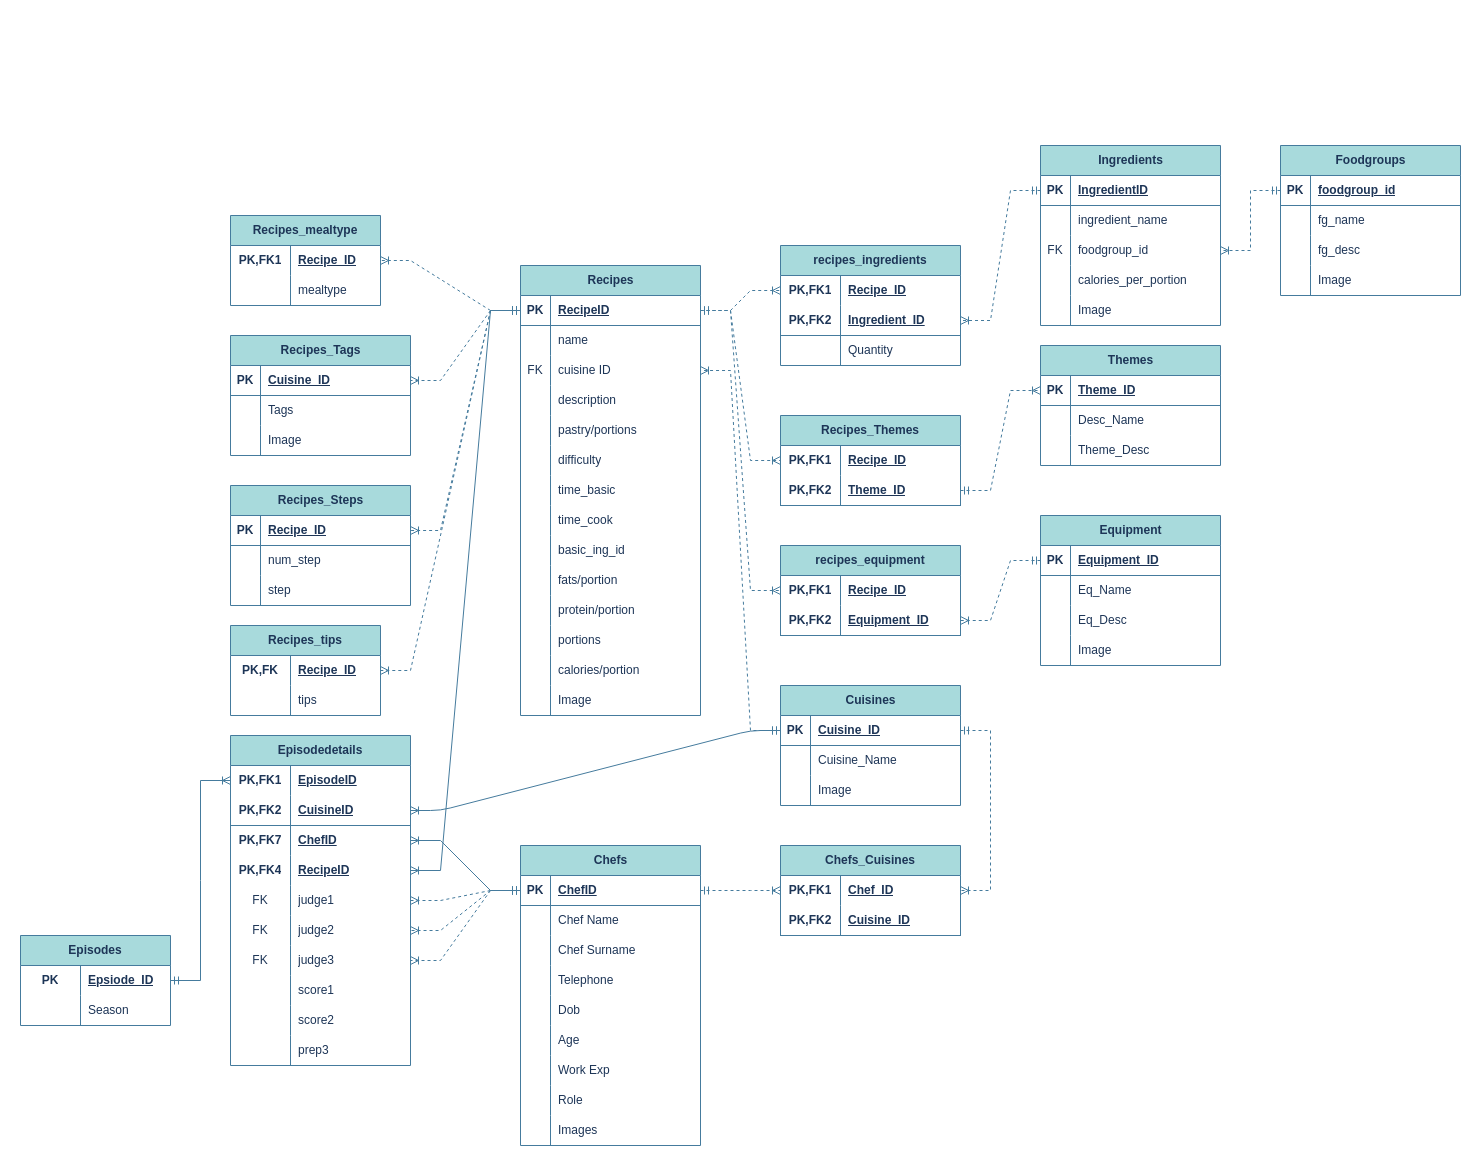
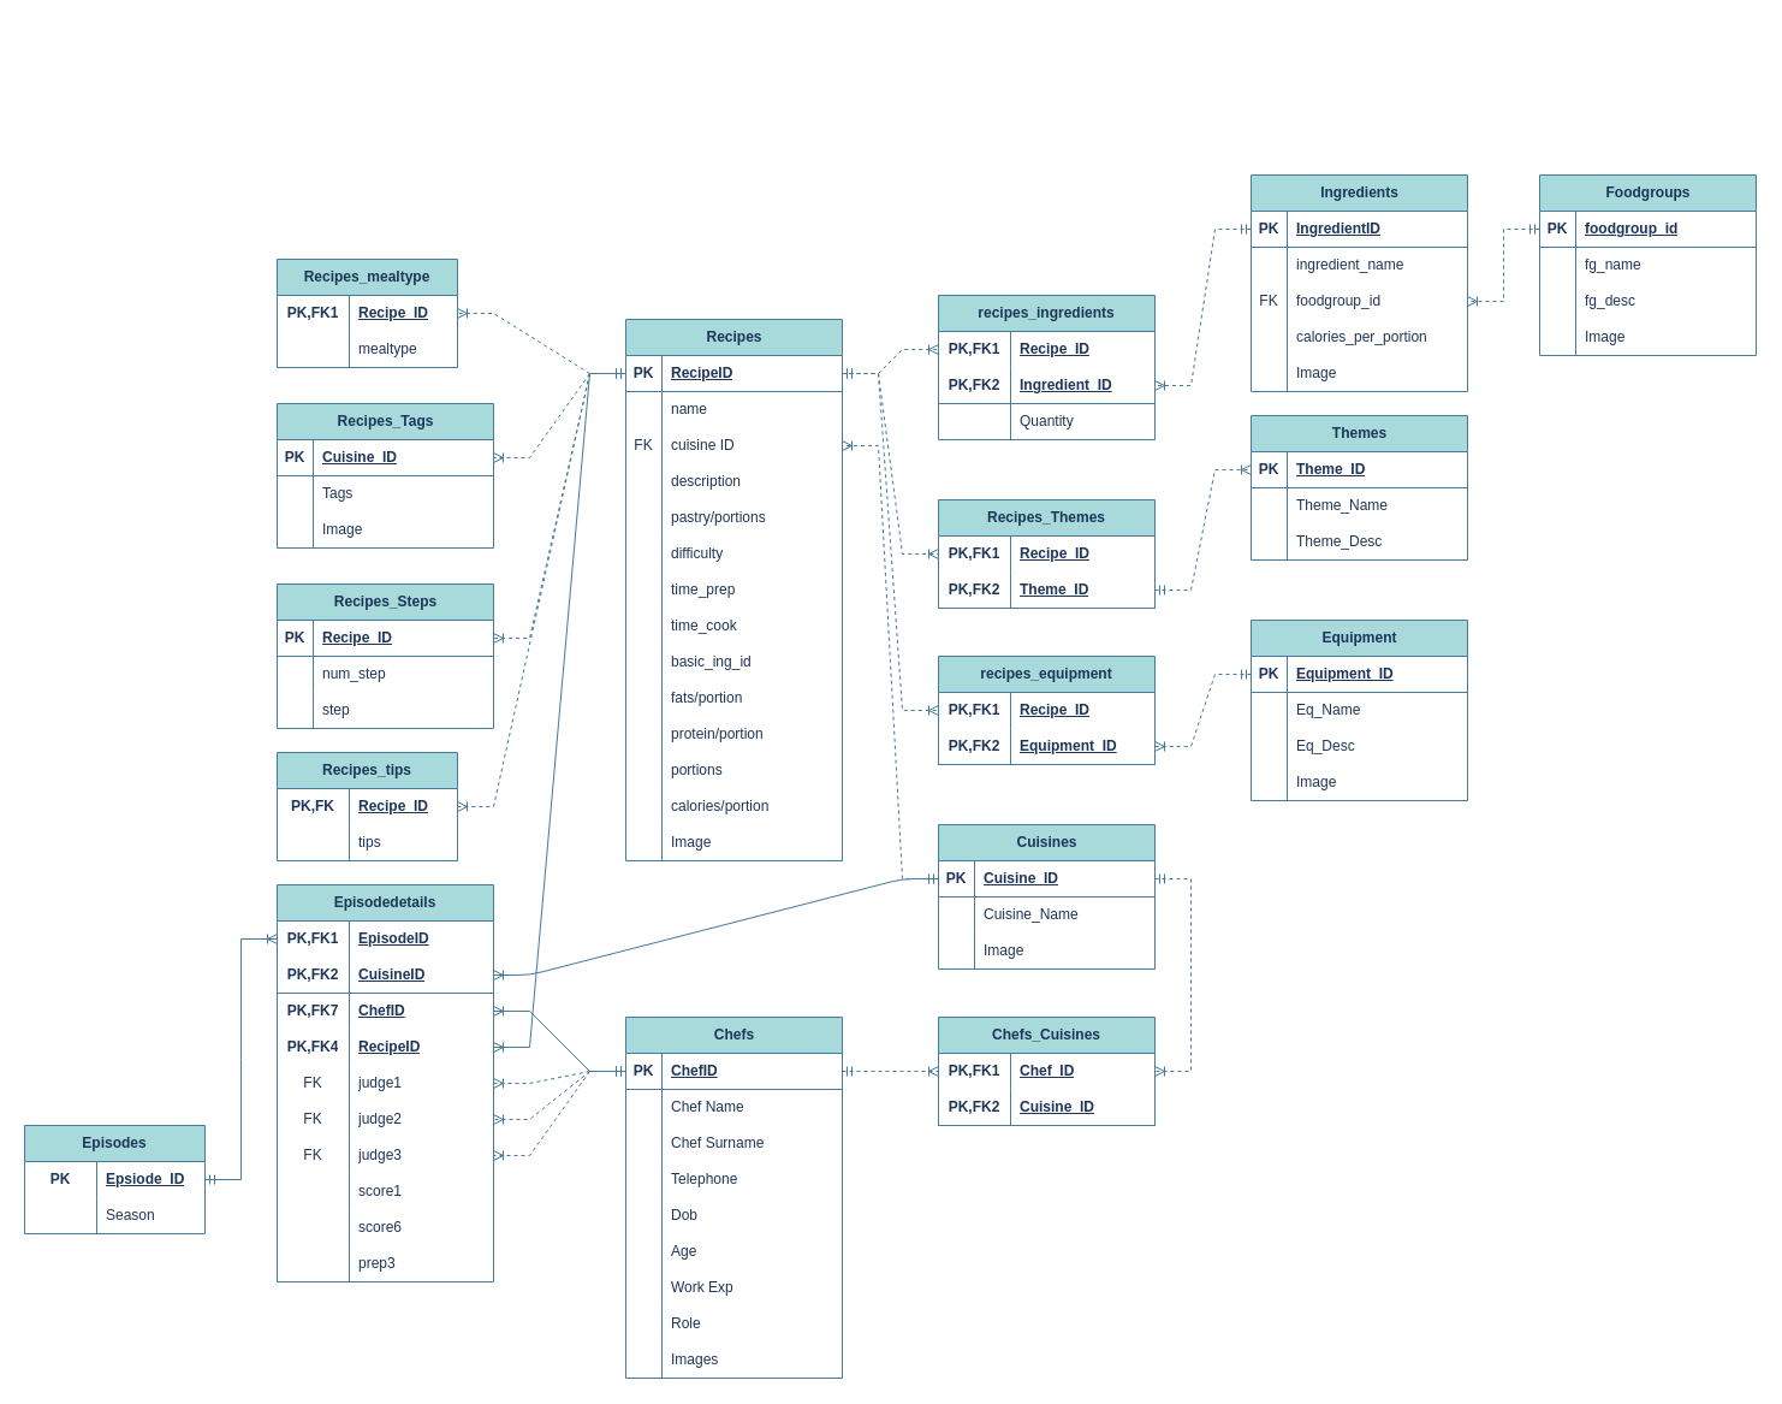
- <mxCell id="133" value="Desc_Name" style="shape=partialRectangle;connectable=0;fillColor=none;top=0;left=0;bottom=0;right=0;align=left;spacingLeft=6;overflow=hidden;whiteSpace=wrap;html=1;labelBackgroundColor=none;strokeColor=#457B9D;fontColor=#1D3557;" vertex="1" parent="131"><mxGeometry x="30" width="150" height="30" as="geometry"><mxRectangle width="150" height="30" as="alternateBounds" /></mxGeometry></mxCell>
+ <mxCell id="133" value="Theme_Name" style="shape=partialRectangle;connectable=0;fillColor=none;top=0;left=0;bottom=0;right=0;align=left;spacingLeft=6;overflow=hidden;whiteSpace=wrap;html=1;labelBackgroundColor=none;strokeColor=#457B9D;fontColor=#1D3557;" vertex="1" parent="131"><mxGeometry x="30" width="150" height="30" as="geometry"><mxRectangle width="150" height="30" as="alternateBounds" /></mxGeometry></mxCell>
- <mxCell id="23" value="time_basic" style="shape=partialRectangle;connectable=0;fillColor=none;top=0;left=0;bottom=0;right=0;align=left;spacingLeft=6;overflow=hidden;whiteSpace=wrap;html=1;labelBackgroundColor=none;strokeColor=#457B9D;fontColor=#1D3557;" vertex="1" parent="21"><mxGeometry x="30" width="150" height="30" as="geometry"><mxRectangle width="150" height="30" as="alternateBounds" /></mxGeometry></mxCell>
+ <mxCell id="23" value="time_prep" style="shape=partialRectangle;connectable=0;fillColor=none;top=0;left=0;bottom=0;right=0;align=left;spacingLeft=6;overflow=hidden;whiteSpace=wrap;html=1;labelBackgroundColor=none;strokeColor=#457B9D;fontColor=#1D3557;" vertex="1" parent="21"><mxGeometry x="30" width="150" height="30" as="geometry"><mxRectangle width="150" height="30" as="alternateBounds" /></mxGeometry></mxCell>
- <mxCell id="72" value="score2" style="shape=partialRectangle;connectable=0;fillColor=none;top=0;left=0;bottom=0;right=0;align=left;spacingLeft=6;overflow=hidden;html=1;whiteSpace=wrap;labelBackgroundColor=none;strokeColor=#457B9D;fontColor=#1D3557;" vertex="1" parent="70"><mxGeometry x="60" width="120" height="30" as="geometry"><mxRectangle width="120" height="30" as="alternateBounds" /></mxGeometry></mxCell>
+ <mxCell id="72" value="score6" style="shape=partialRectangle;connectable=0;fillColor=none;top=0;left=0;bottom=0;right=0;align=left;spacingLeft=6;overflow=hidden;html=1;whiteSpace=wrap;labelBackgroundColor=none;strokeColor=#457B9D;fontColor=#1D3557;" vertex="1" parent="70"><mxGeometry x="60" width="120" height="30" as="geometry"><mxRectangle width="120" height="30" as="alternateBounds" /></mxGeometry></mxCell>
